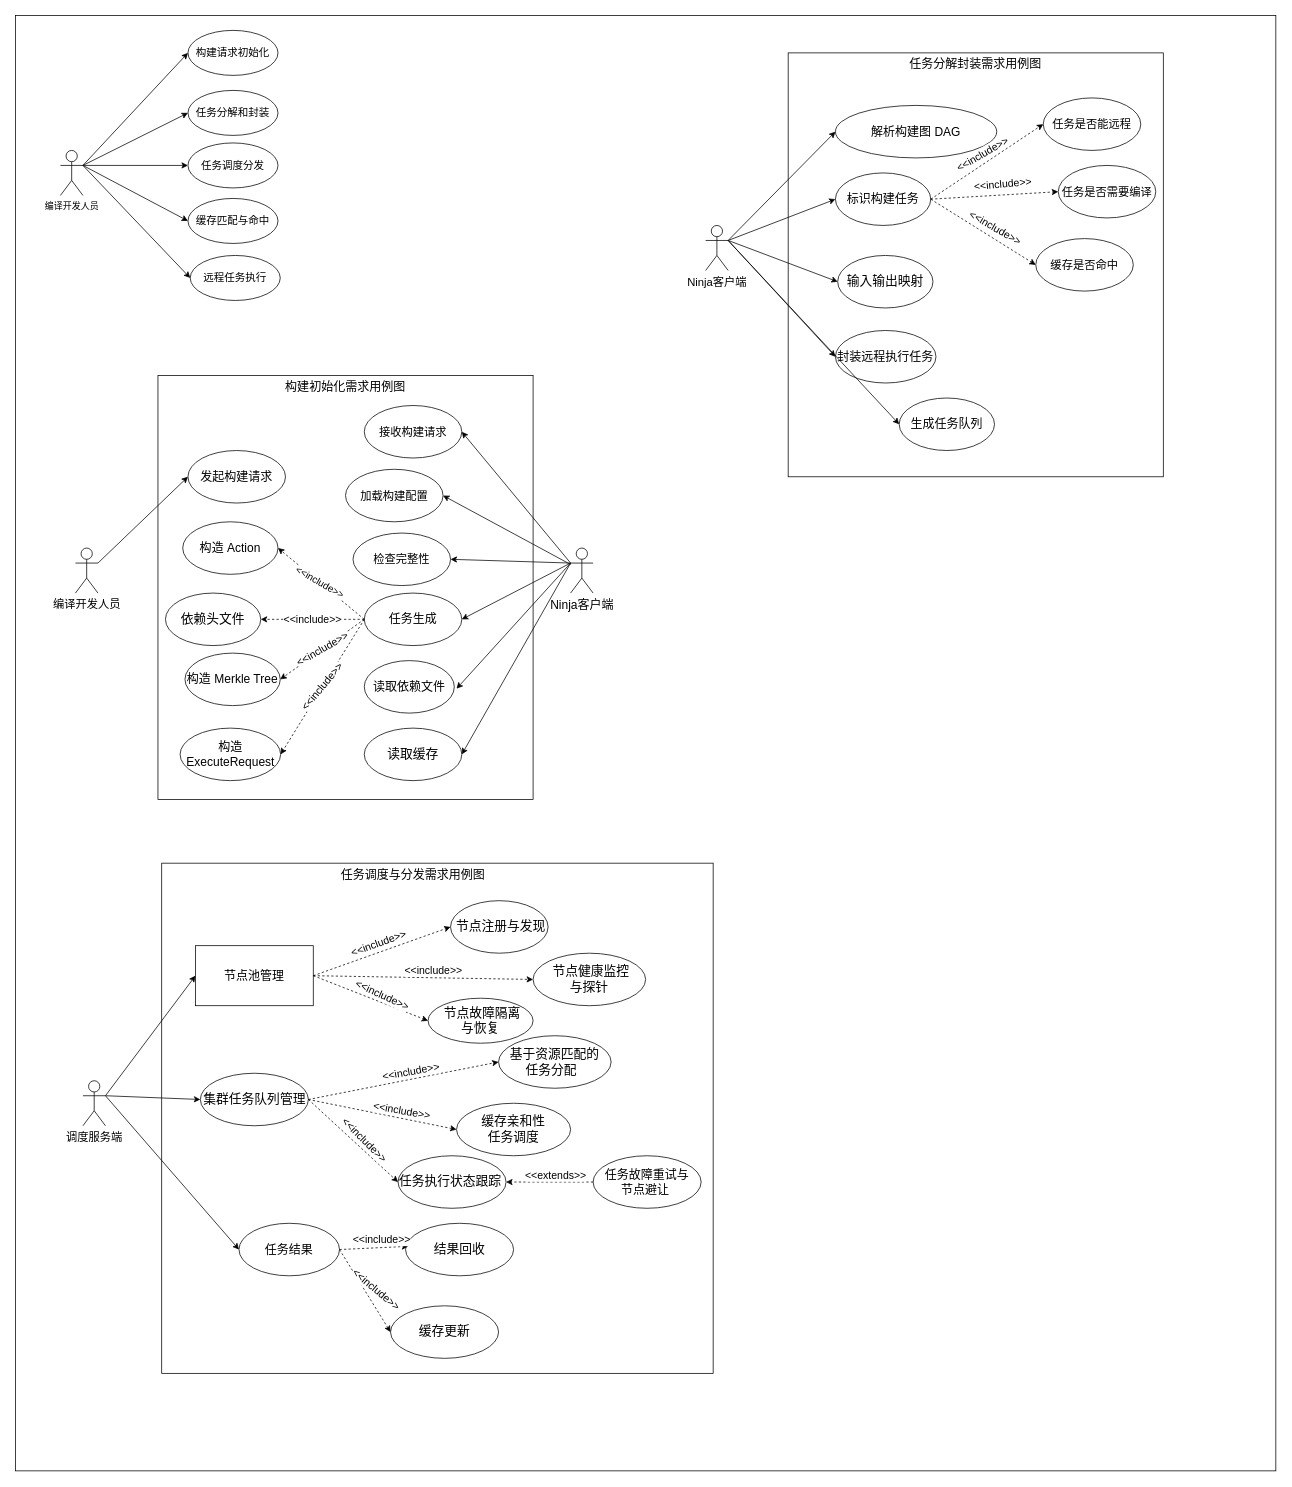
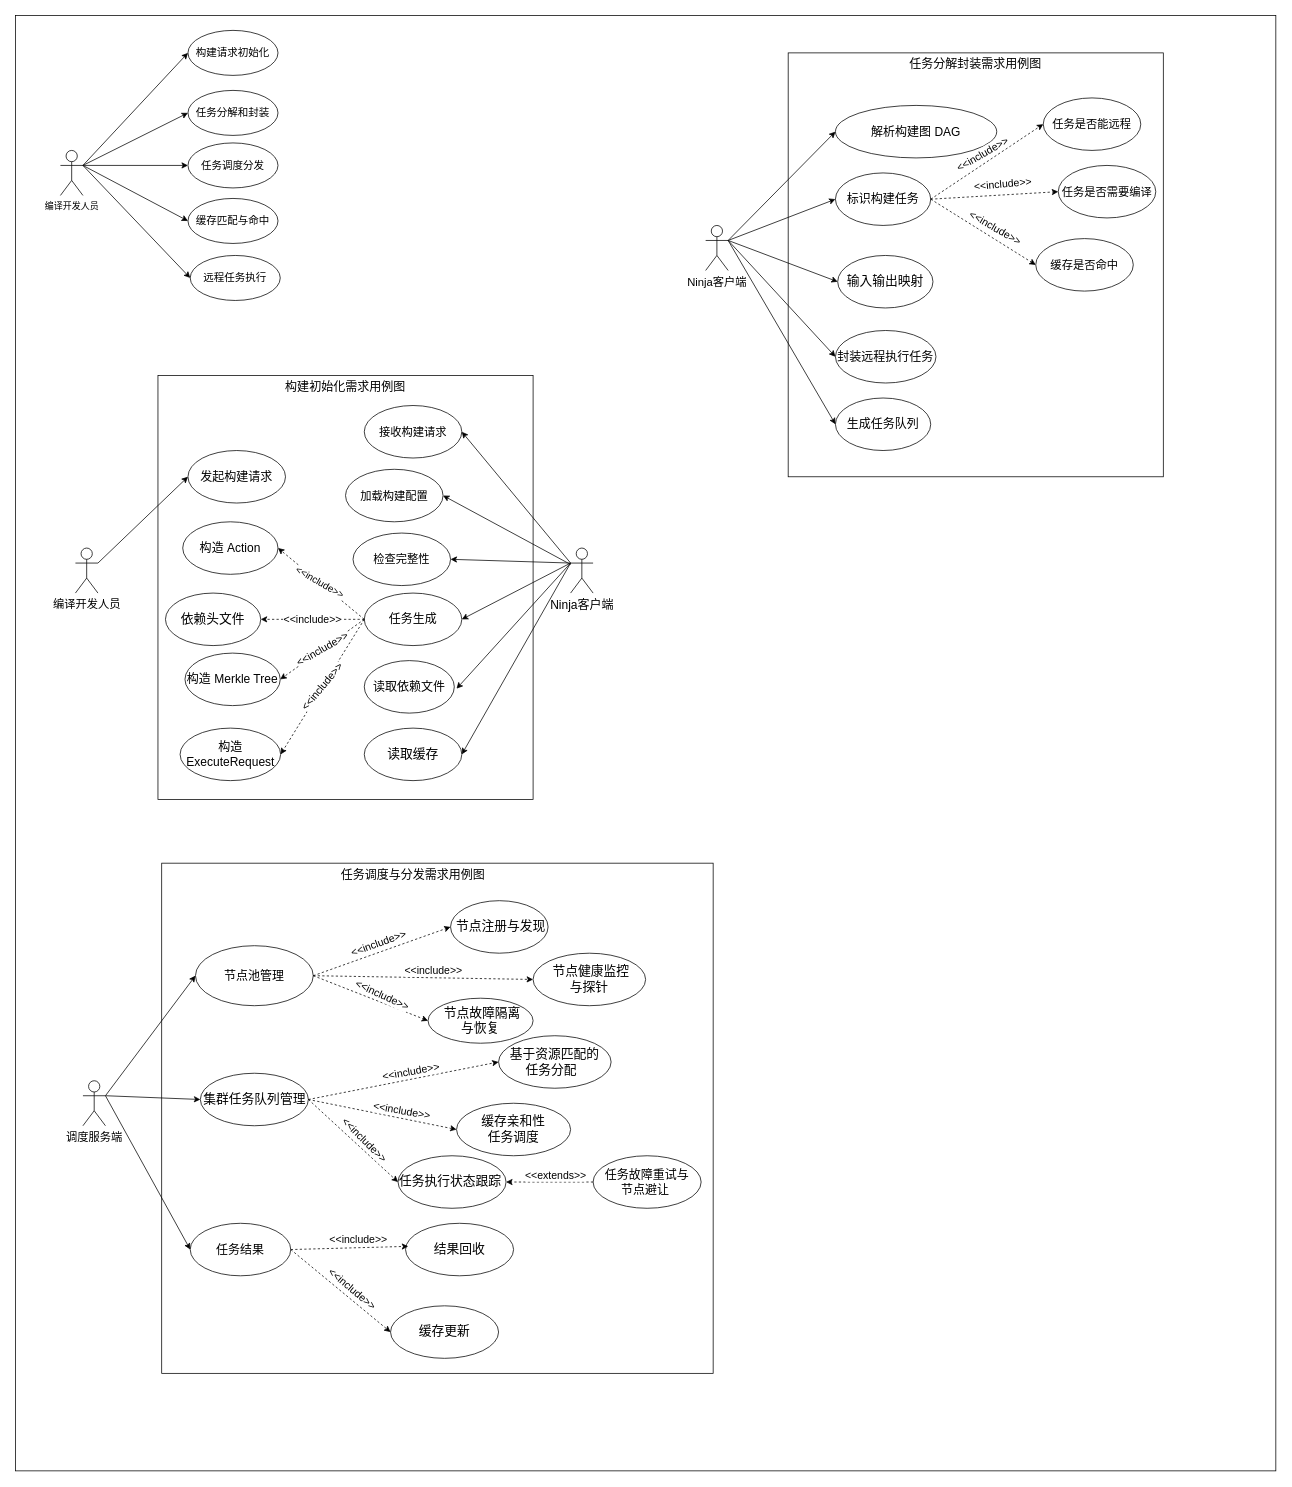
- <mxCell id="52" value="&lt;span style=&quot;font-size: 16px;&quot;&gt;生成任务队列&lt;/span&gt;" style="ellipse;whiteSpace=wrap;html=1;" vertex="1" parent="1"><mxGeometry x="1198" y="530" width="127" height="70" as="geometry" /></mxCell>
+ <mxCell id="52" value="&lt;span style=&quot;font-size: 16px;&quot;&gt;生成任务队列&lt;/span&gt;" style="ellipse;whiteSpace=wrap;html=1;" vertex="1" parent="1"><mxGeometry x="1113" y="530" width="127" height="70" as="geometry" /></mxCell>
- <mxCell id="72" value="&lt;span style=&quot;font-size: 16px;&quot;&gt;&amp;nbsp;节点池管理&amp;nbsp;&lt;/span&gt;" style="whiteSpace=wrap;html=1;rounded=0;" vertex="1" parent="1"><mxGeometry x="260" y="1260" width="157" height="80" as="geometry" /></mxCell>
+ <mxCell id="72" value="&lt;span style=&quot;font-size: 16px;&quot;&gt;&amp;nbsp;节点池管理&amp;nbsp;&lt;/span&gt;" style="ellipse;whiteSpace=wrap;html=1;" vertex="1" parent="1"><mxGeometry x="260" y="1260" width="157" height="80" as="geometry" /></mxCell>
- <mxCell id="73" value="&lt;font style=&quot;font-size: 16px;&quot;&gt;任务结果&lt;/font&gt;" style="ellipse;whiteSpace=wrap;html=1;" vertex="1" parent="1"><mxGeometry x="318" y="1630" width="134" height="70" as="geometry" /></mxCell>
+ <mxCell id="73" value="&lt;font style=&quot;font-size: 16px;&quot;&gt;任务结果&lt;/font&gt;" style="ellipse;whiteSpace=wrap;html=1;" vertex="1" parent="1"><mxGeometry x="253" y="1630" width="134" height="70" as="geometry" /></mxCell>
